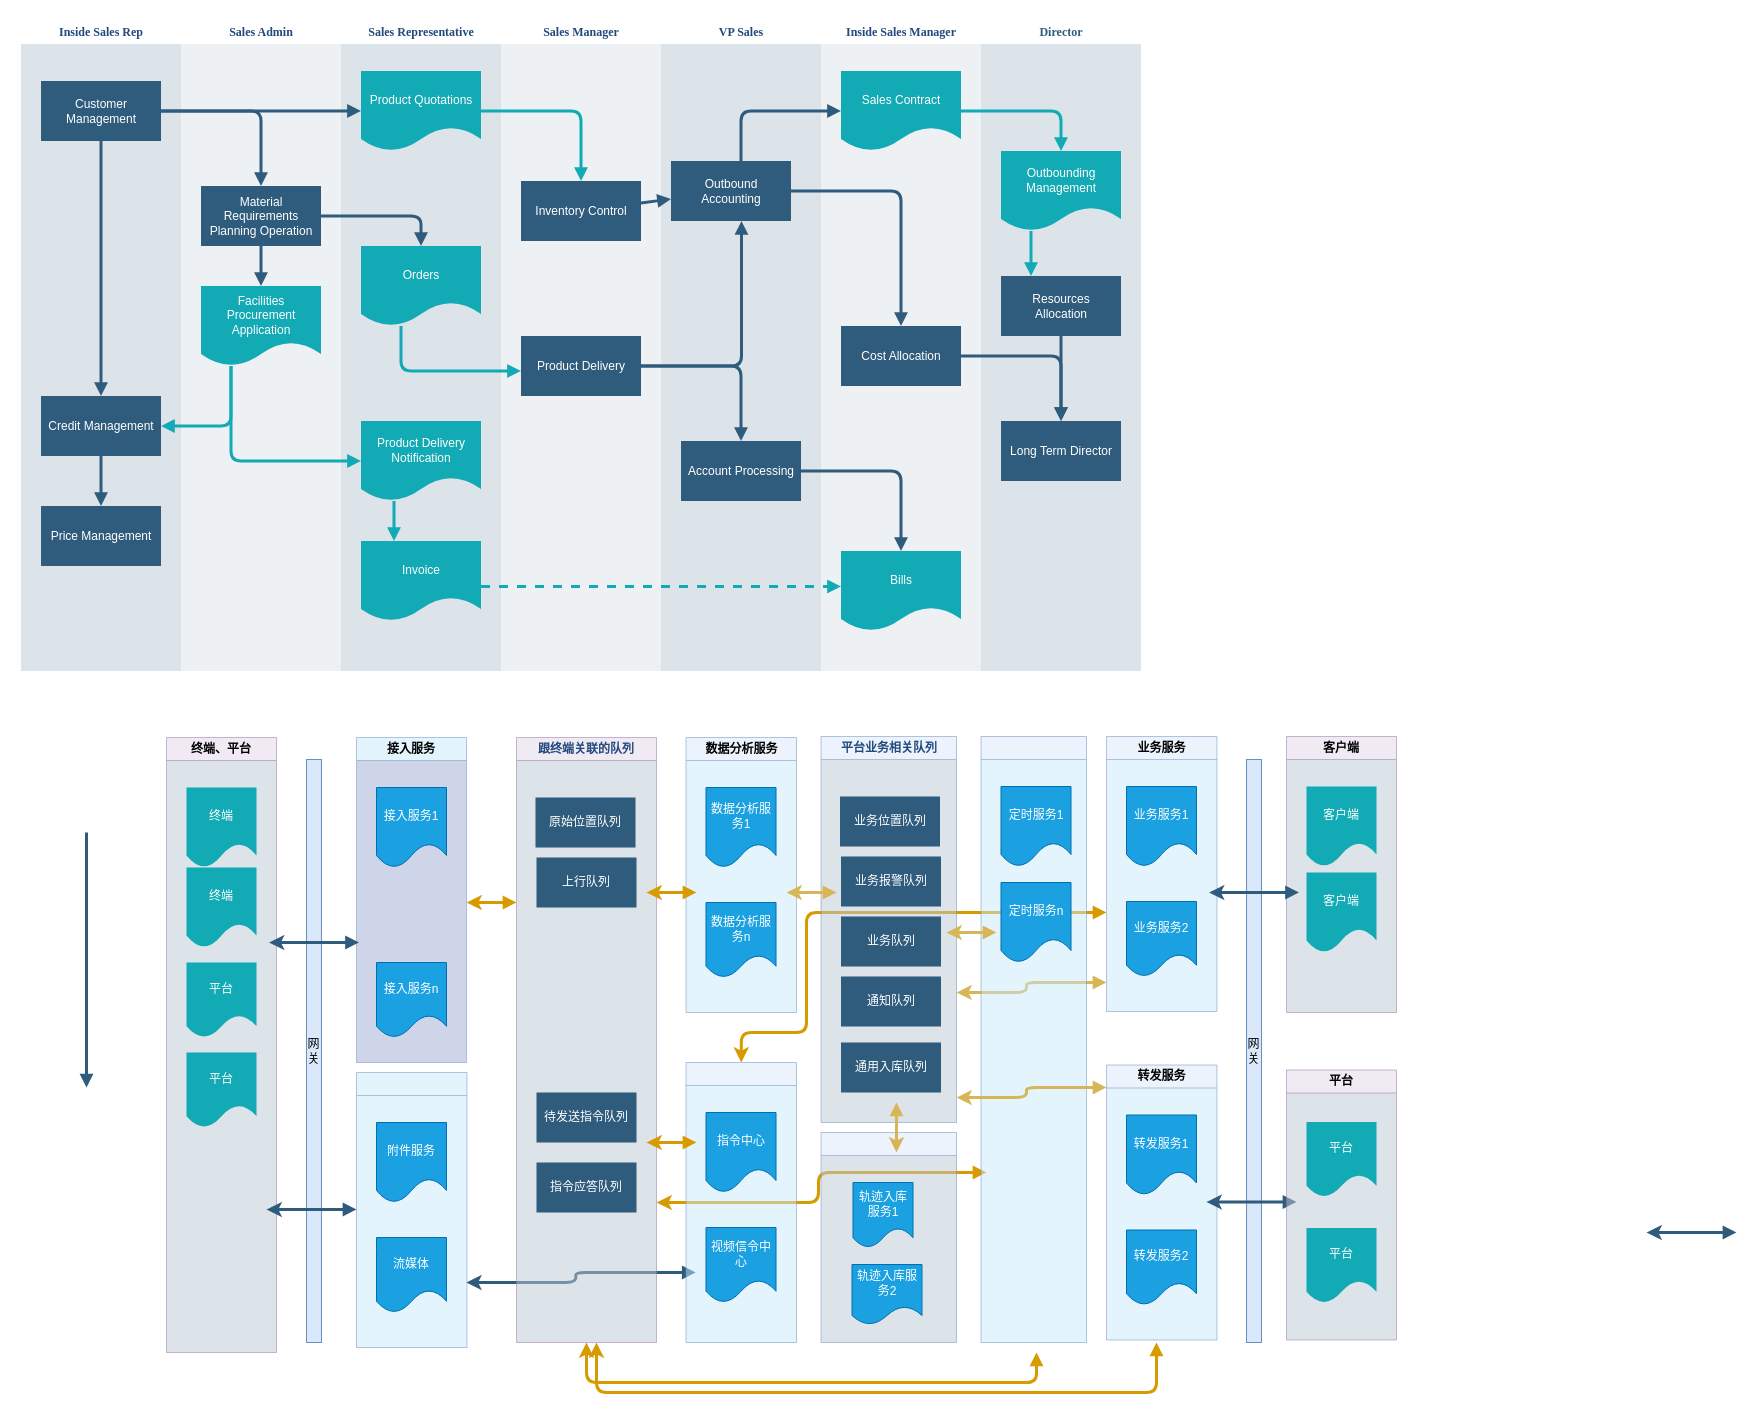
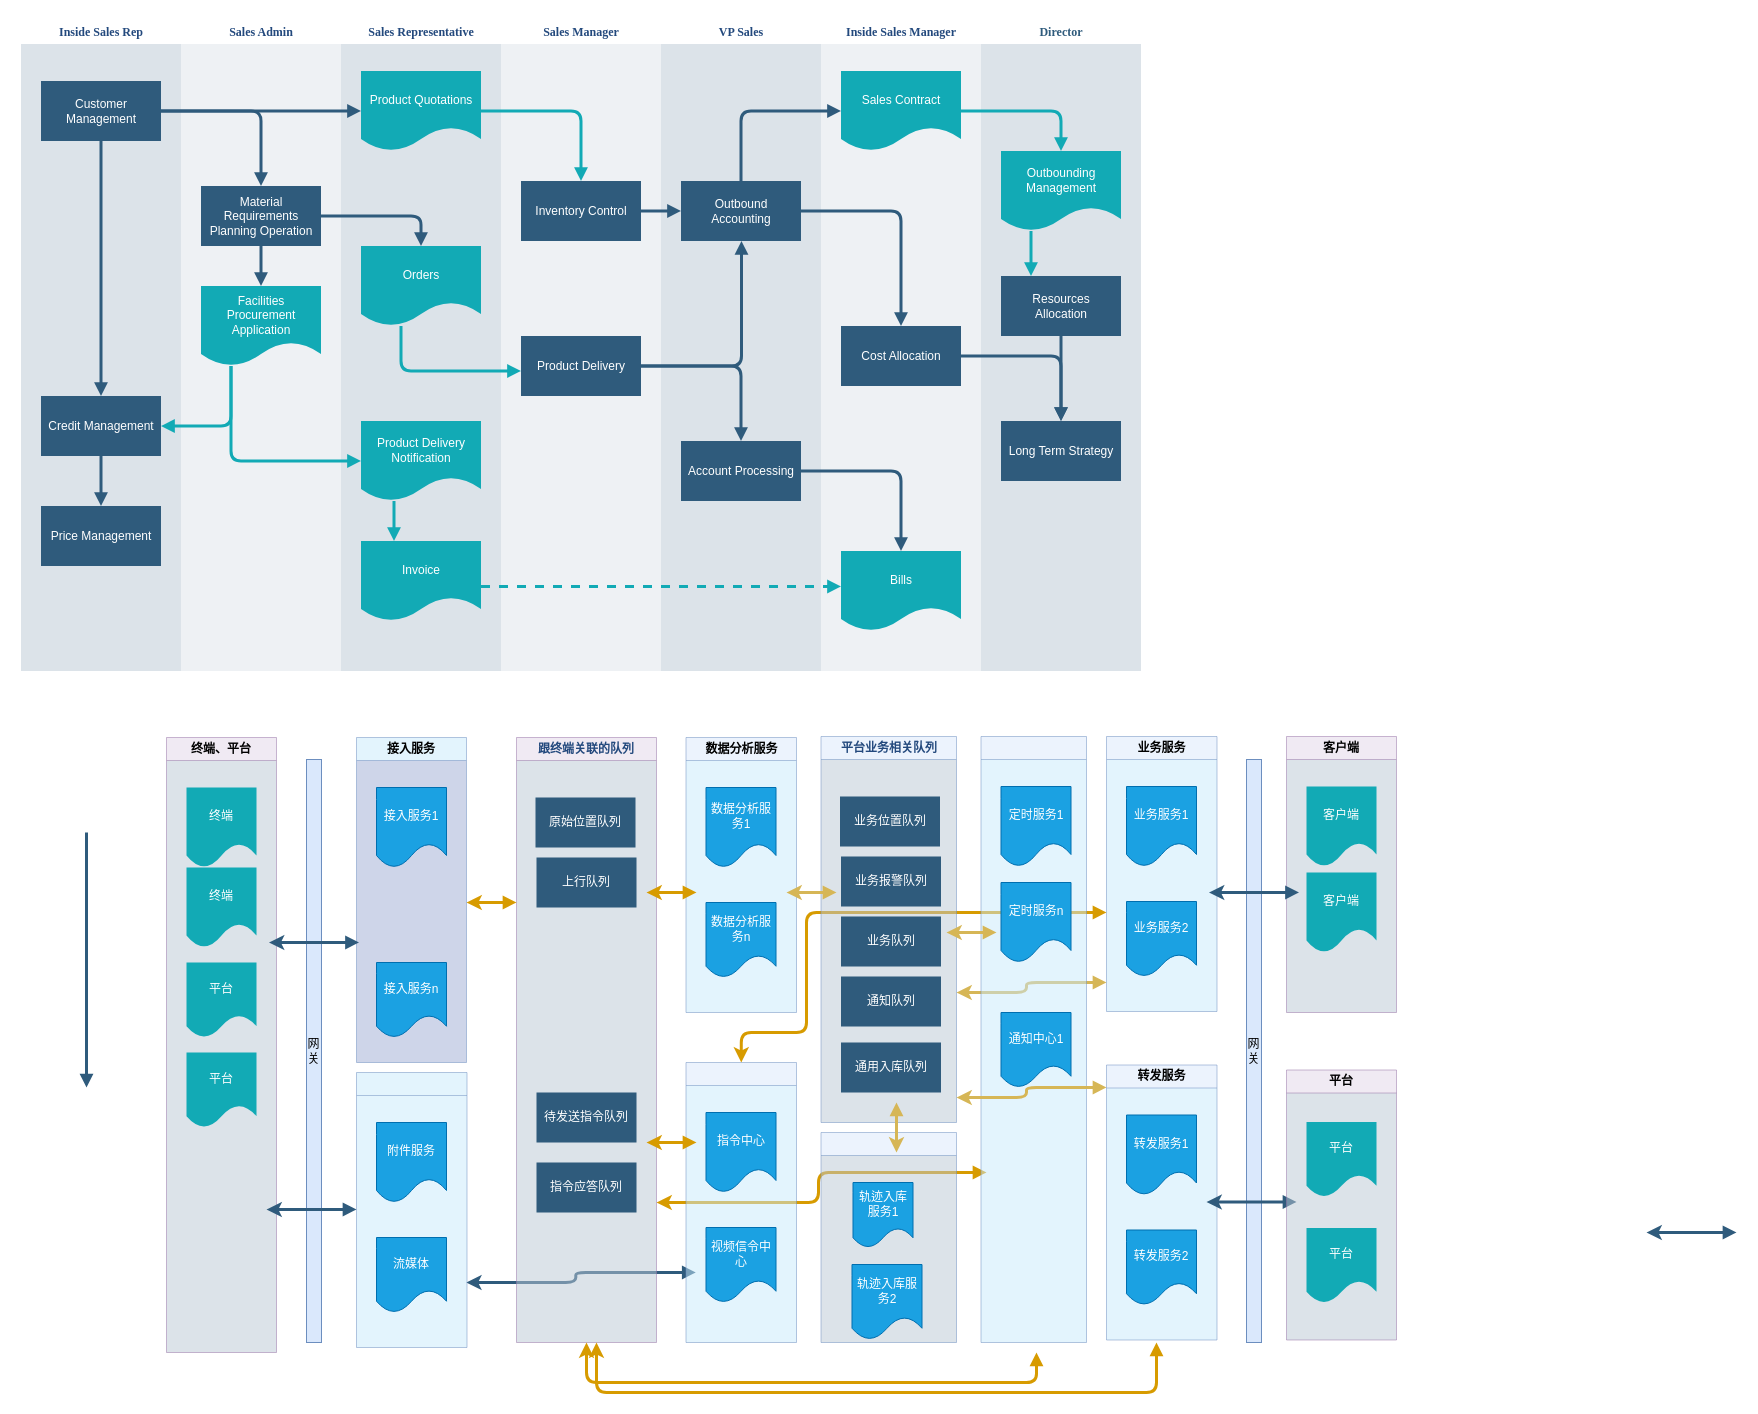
- <mxCell id="17" value="Outbound Accounting" style="whiteSpace=wrap;fillColor=#2f5b7c;strokeColor=none;shadow=0;fontColor=#FFFFFF;fontFamily=Helvetica;fontStyle=0;html=1;fontSize=12;spacing=6;verticalAlign=middle;" parent="16" vertex="1"><mxGeometry x="10" y="140" width="120" height="60" as="geometry" /></mxCell>
+ <mxCell id="17" value="Outbound Accounting" style="whiteSpace=wrap;fillColor=#2f5b7c;strokeColor=none;shadow=0;fontColor=#FFFFFF;fontFamily=Helvetica;fontStyle=0;html=1;fontSize=12;spacing=6;verticalAlign=middle;" parent="16" vertex="1"><mxGeometry x="20" y="160" width="120" height="60" as="geometry" /></mxCell>
- <mxCell id="35" value="Long Term Director" style="whiteSpace=wrap;strokeColor=none;fillColor=#2f5b7c;shadow=0;fontColor=#FFFFFF;fontFamily=Helvetica;fontStyle=0;html=1;fontSize=12;spacing=6;verticalAlign=middle;" parent="32" vertex="1"><mxGeometry x="20" y="400" width="120" height="60" as="geometry" /></mxCell>
+ <mxCell id="35" value="Long Term Strategy" style="whiteSpace=wrap;strokeColor=none;fillColor=#2f5b7c;shadow=0;fontColor=#FFFFFF;fontFamily=Helvetica;fontStyle=0;html=1;fontSize=12;spacing=6;verticalAlign=middle;" parent="32" vertex="1"><mxGeometry x="20" y="400" width="120" height="60" as="geometry" /></mxCell>
+ <mxCell id="91" value="通知中心1" style="shape=document;whiteSpace=wrap;verticalAlign=middle;strokeColor=#006EAF;fillColor=#1ba1e2;shadow=0;fontColor=#ffffff;fontFamily=Helvetica;fontStyle=0;html=1;fontSize=12;spacing=6;spacingBottom=22;" parent="88" vertex="1"><mxGeometry x="20" y="276" width="70" height="75" as="geometry" /></mxCell>
- <mxCell id="105" value="轨迹入库服务2" style="shape=document;whiteSpace=wrap;verticalAlign=middle;strokeColor=#006EAF;fillColor=#1ba1e2;shadow=0;fontColor=#ffffff;fontFamily=Helvetica;fontStyle=0;html=1;fontSize=12;spacing=6;spacingBottom=22;" parent="103" vertex="1"><mxGeometry x="31" y="132" width="70" height="60" as="geometry" /></mxCell>
+ <mxCell id="105" value="轨迹入库服务2" style="shape=document;whiteSpace=wrap;verticalAlign=middle;strokeColor=#006EAF;fillColor=#1ba1e2;shadow=0;fontColor=#ffffff;fontFamily=Helvetica;fontStyle=0;html=1;fontSize=12;spacing=6;spacingBottom=22;" parent="103" vertex="1"><mxGeometry x="31" y="132" width="70" height="75" as="geometry" /></mxCell>
